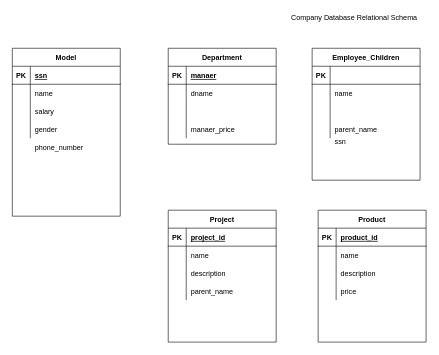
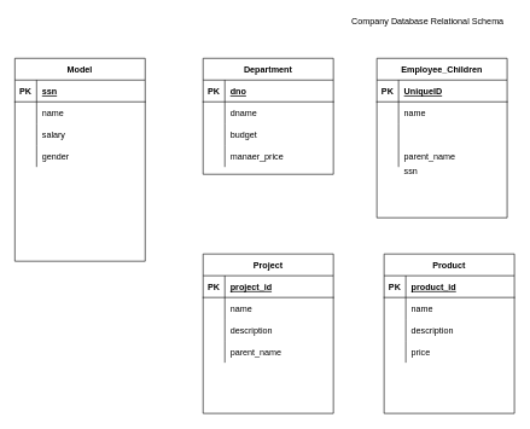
+ <mxCell id="35" value="UniqueID" style="shape=partialRectangle;connectable=0;fillColor=none;top=0;left=0;bottom=0;right=0;align=left;spacingLeft=6;fontStyle=5;overflow=hidden;" vertex="1" parent="33"><mxGeometry x="30" width="150" height="30" as="geometry" /></mxCell>
- <mxCell id="22" value="manaer" style="shape=partialRectangle;connectable=0;fillColor=none;top=0;left=0;bottom=0;right=0;align=left;spacingLeft=6;fontStyle=5;overflow=hidden;" vertex="1" parent="20"><mxGeometry x="30" width="150" height="30" as="geometry" /></mxCell>
+ <mxCell id="22" value="dno" style="shape=partialRectangle;connectable=0;fillColor=none;top=0;left=0;bottom=0;right=0;align=left;spacingLeft=6;fontStyle=5;overflow=hidden;" vertex="1" parent="20"><mxGeometry x="30" width="150" height="30" as="geometry" /></mxCell>
+ <mxCell id="28" value="budget" style="shape=partialRectangle;connectable=0;fillColor=none;top=0;left=0;bottom=0;right=0;align=left;spacingLeft=6;overflow=hidden;" vertex="1" parent="26"><mxGeometry x="30" width="150" height="30" as="geometry" /></mxCell>
- <mxCell id="16" value="phone_number" style="shape=partialRectangle;connectable=0;fillColor=none;top=0;left=0;bottom=0;right=0;align=left;spacingLeft=6;overflow=hidden;" vertex="1" parent="1"><mxGeometry x="50" y="230" width="150" height="30" as="geometry" /></mxCell>
